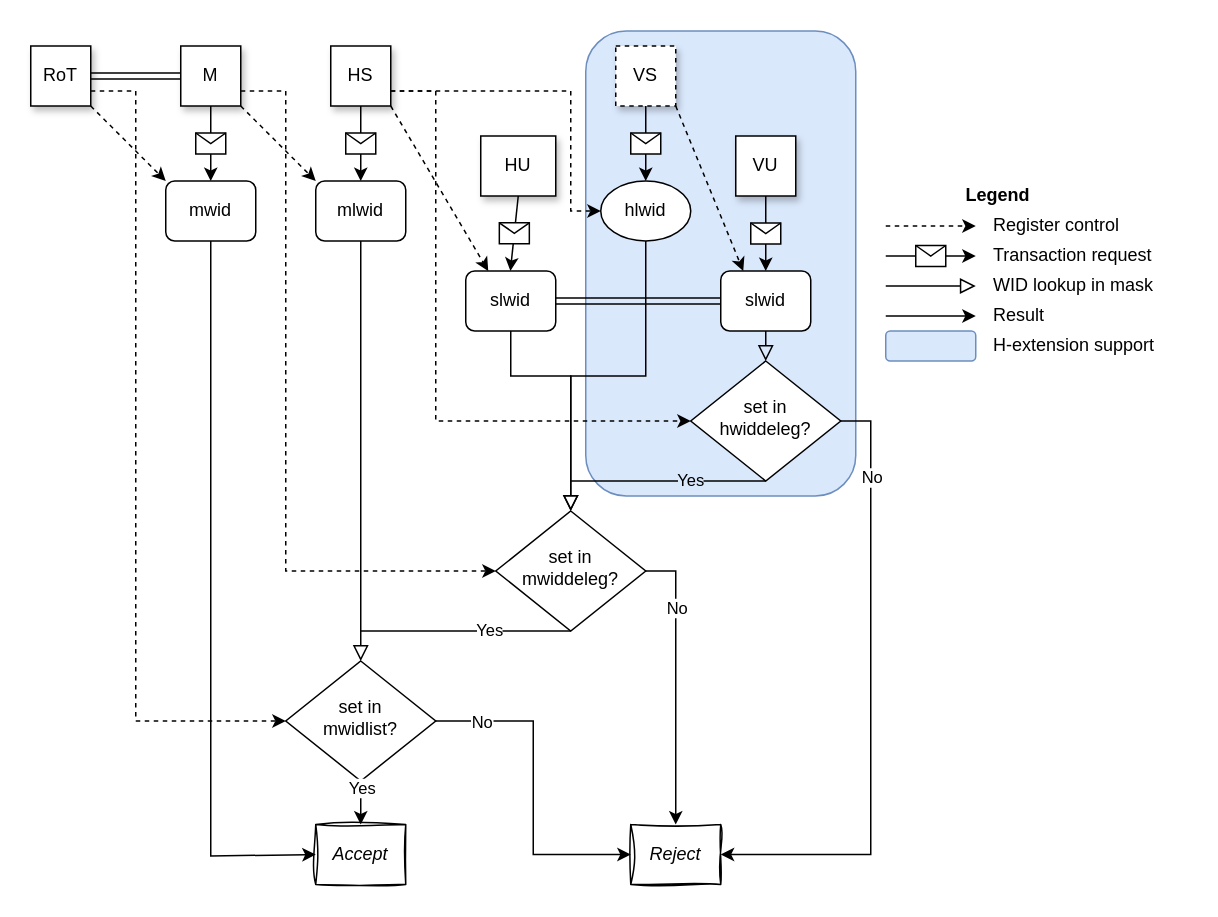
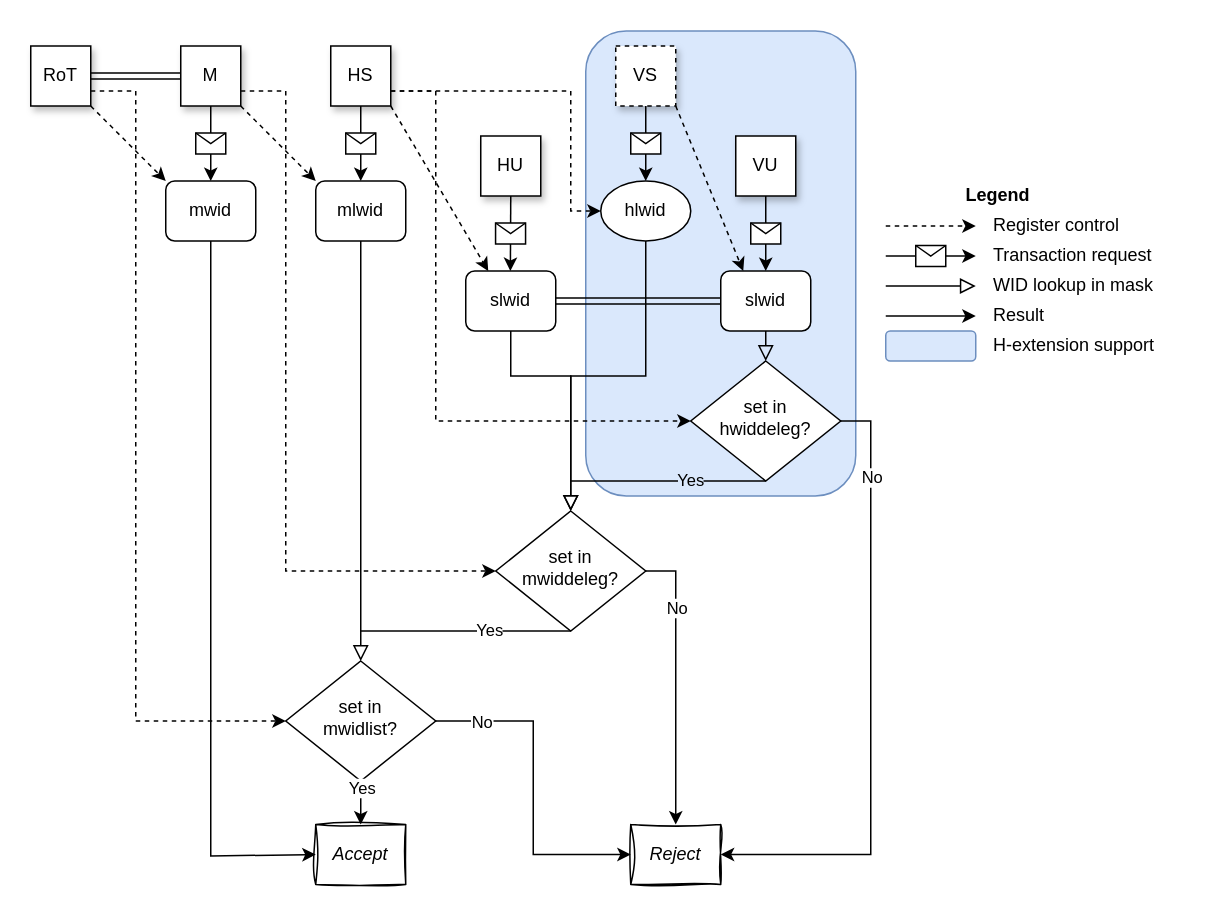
- <mxCell id="5" value="HU" style="rounded=0;whiteSpace=wrap;html=1;fontSize=12;glass=0;strokeWidth=1;shadow=1;" parent="1" vertex="1"><mxGeometry x="320" y="90" width="50" height="40" as="geometry" /></mxCell>
+ <mxCell id="5" value="HU" style="rounded=0;whiteSpace=wrap;html=1;fontSize=12;glass=0;strokeWidth=1;shadow=1;" parent="1" vertex="1"><mxGeometry x="320" y="90" width="40" height="40" as="geometry" /></mxCell>
